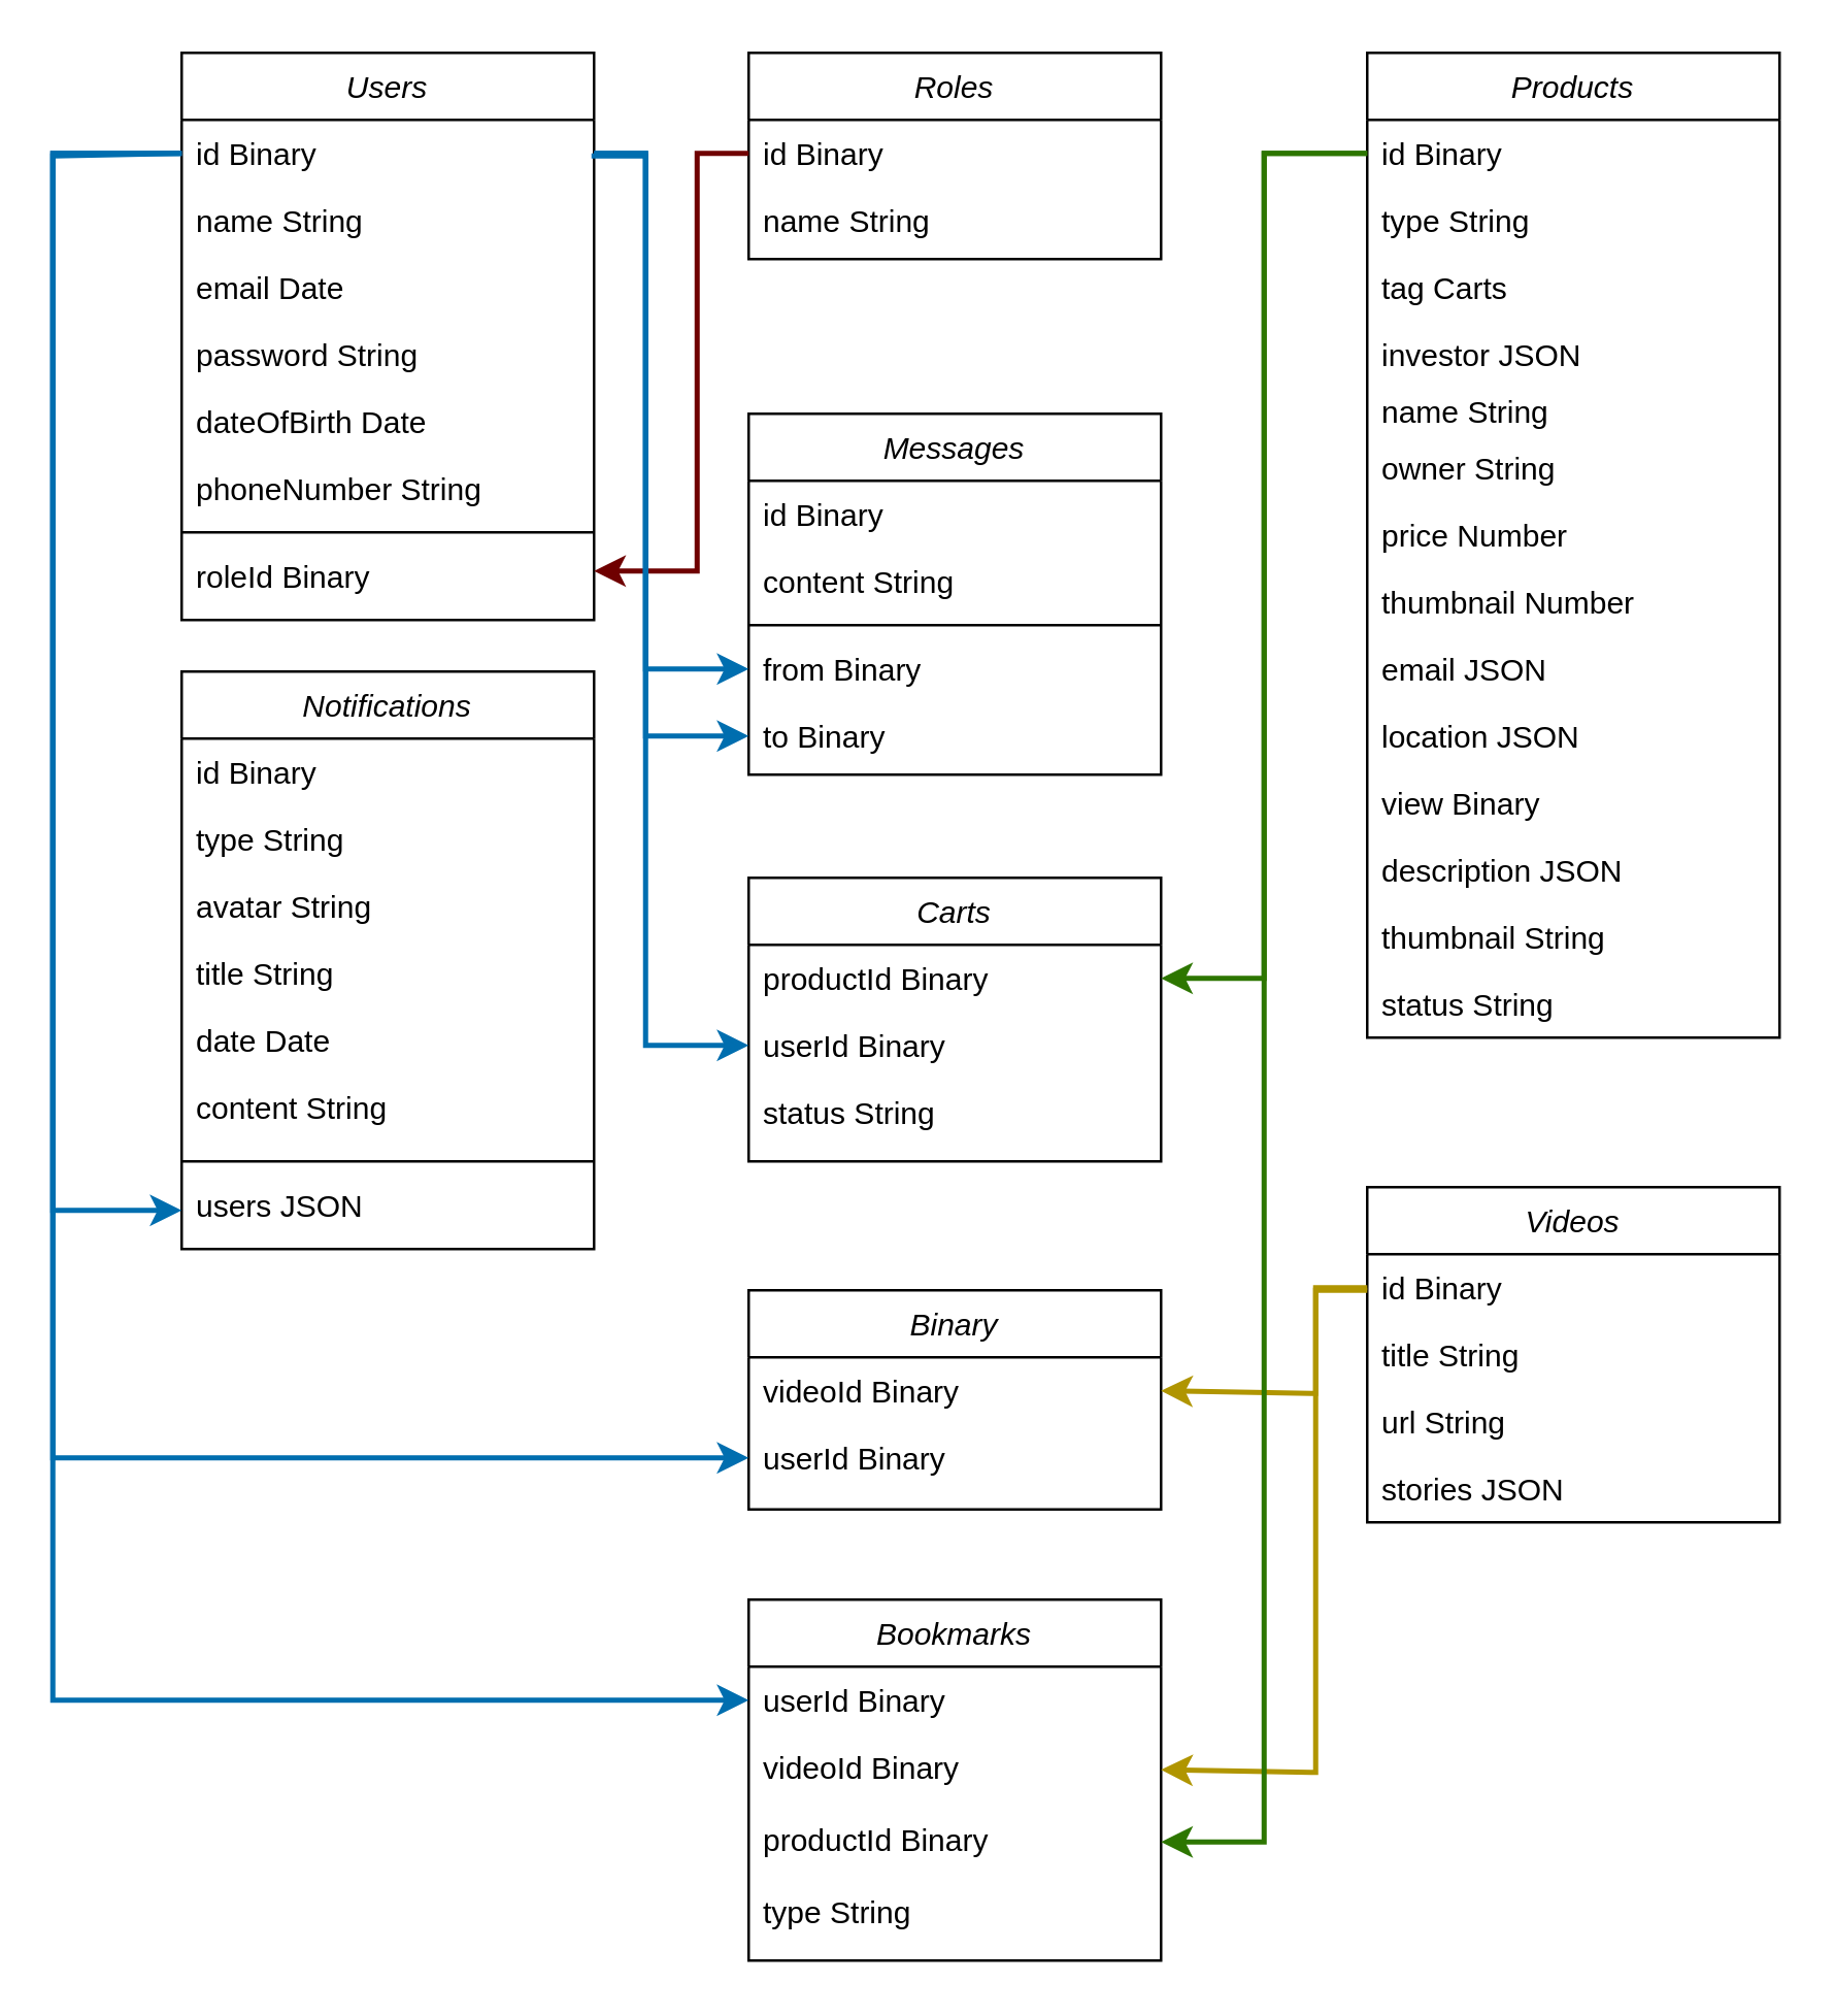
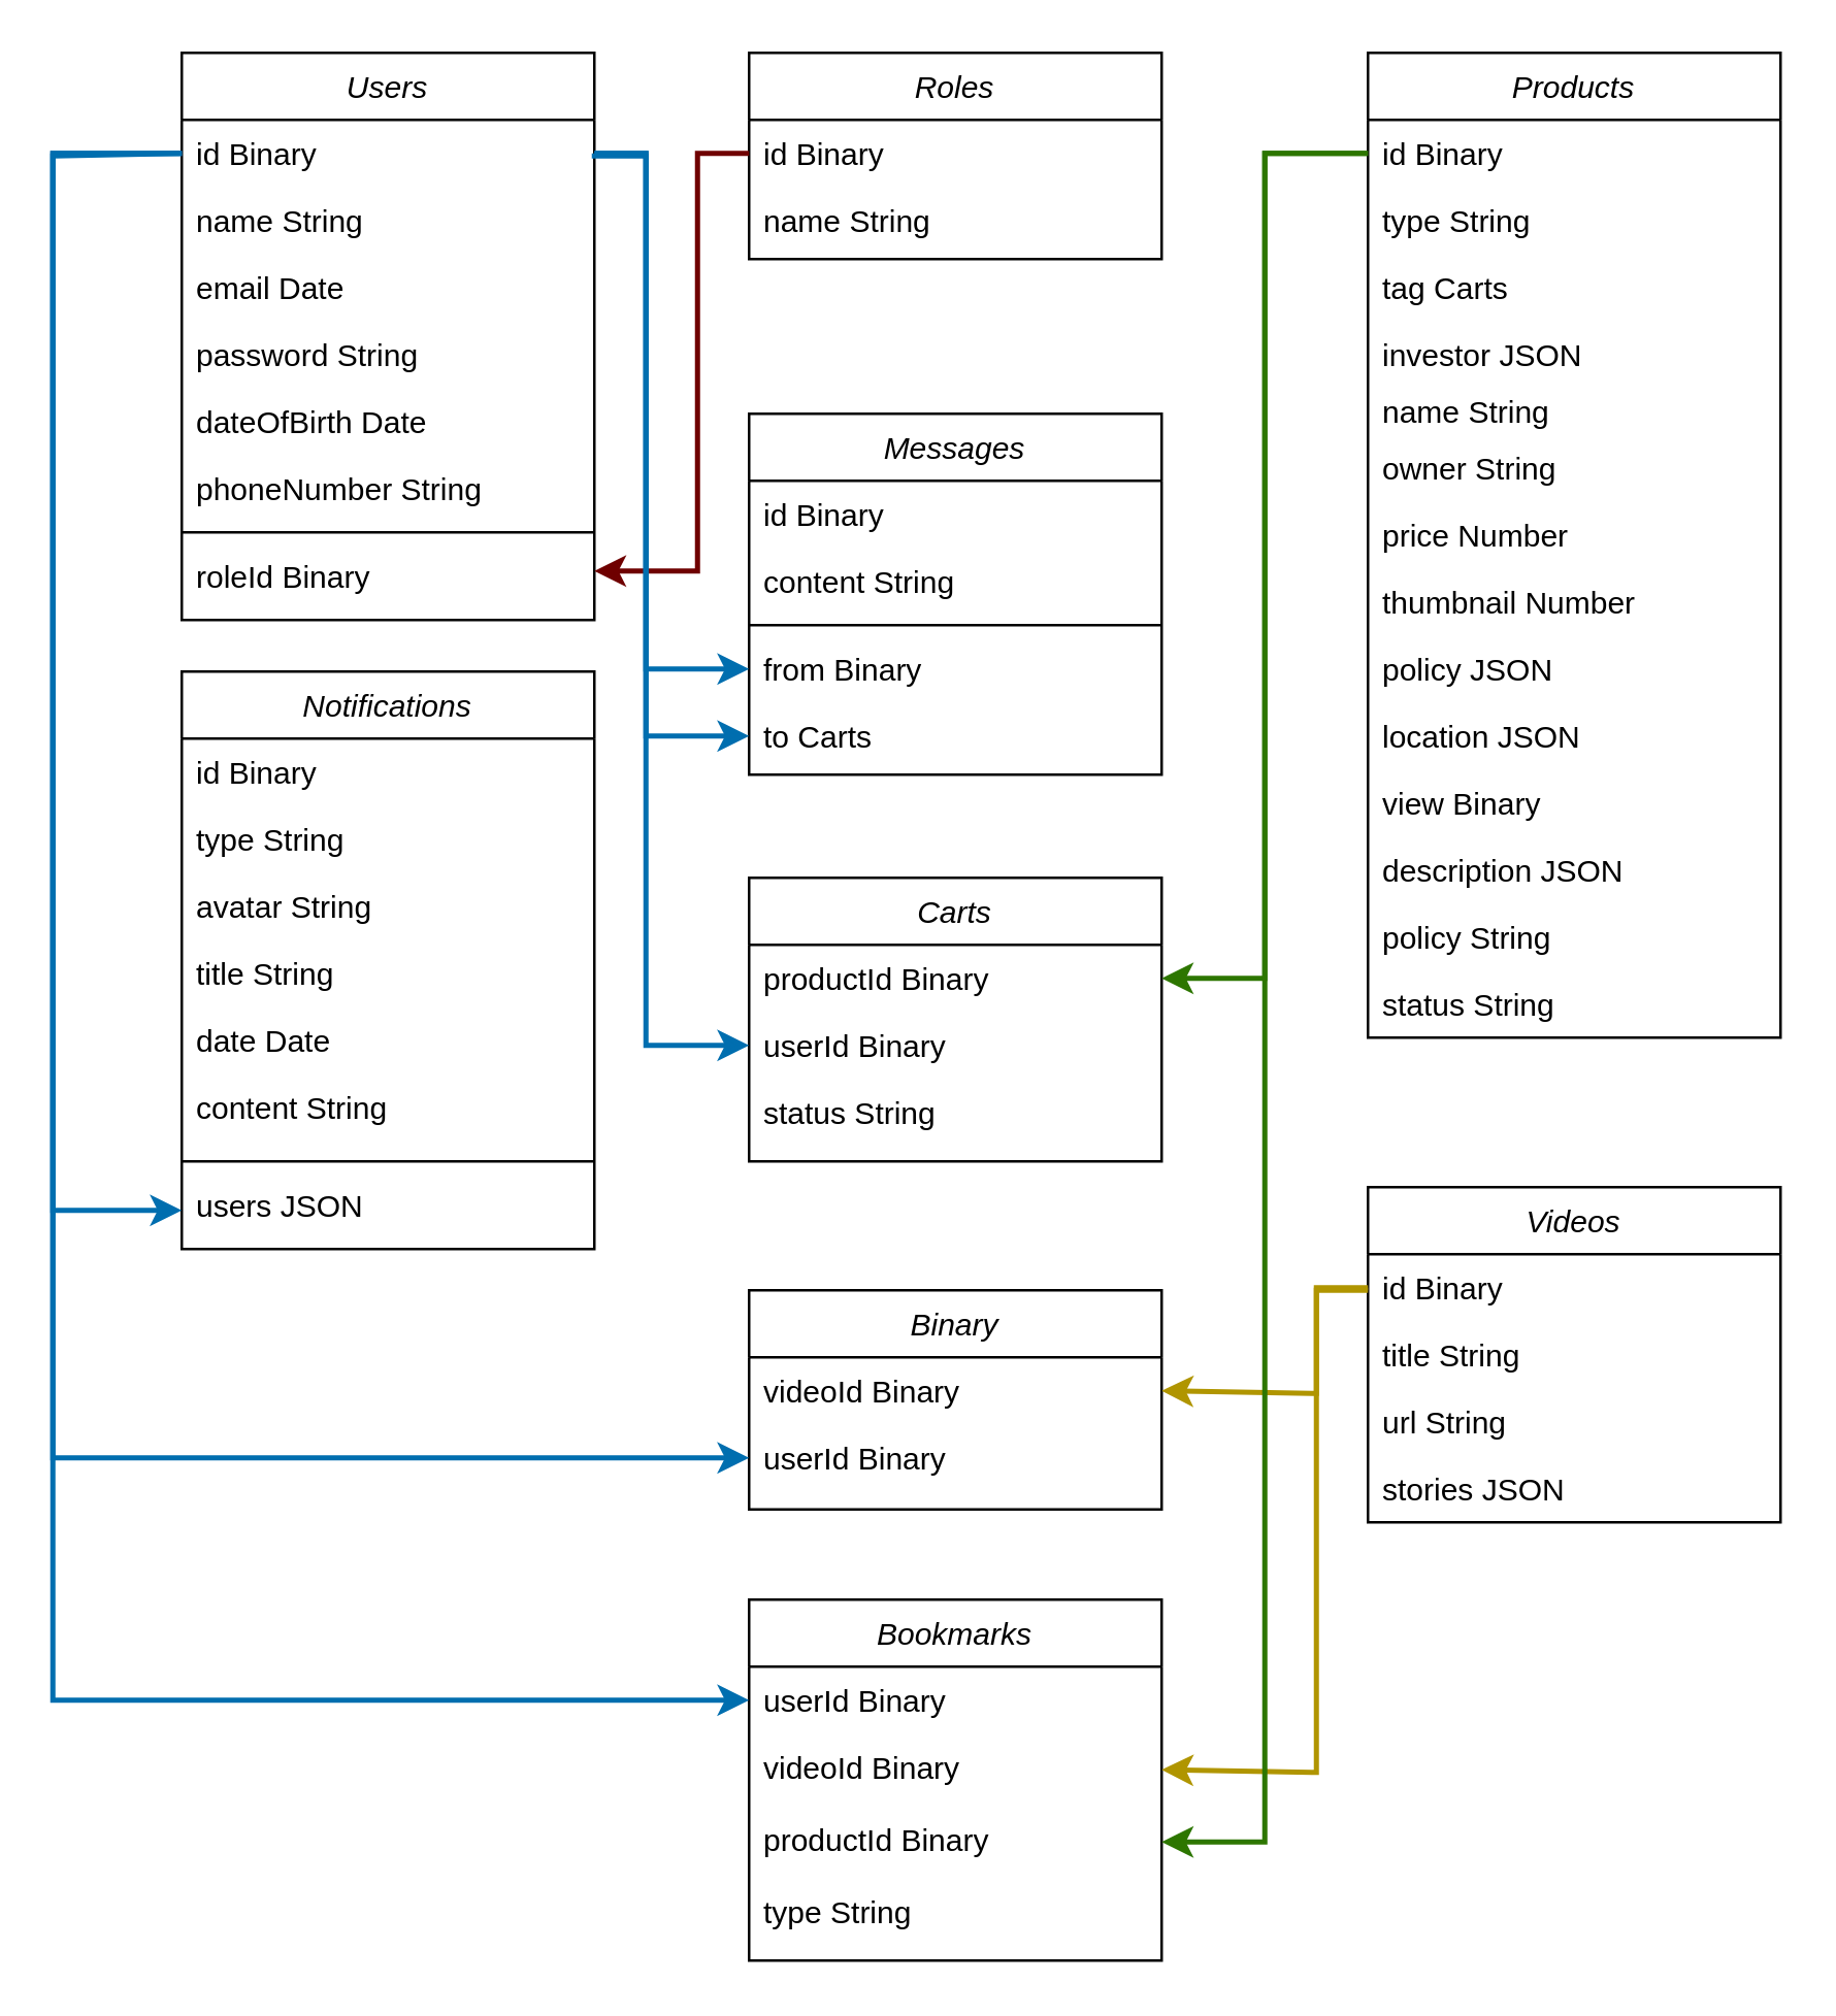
- <mxCell id="24" value="email JSON" style="text;align=left;verticalAlign=top;spacingLeft=4;spacingRight=4;overflow=hidden;rotatable=0;points=[[0,0.5],[1,0.5]];portConstraint=eastwest;rounded=0;shadow=0;html=0;" vertex="1" parent="15"><mxGeometry y="226" width="160" height="26" as="geometry" /></mxCell>
+ <mxCell id="24" value="policy JSON" style="text;align=left;verticalAlign=top;spacingLeft=4;spacingRight=4;overflow=hidden;rotatable=0;points=[[0,0.5],[1,0.5]];portConstraint=eastwest;rounded=0;shadow=0;html=0;" vertex="1" parent="15"><mxGeometry y="226" width="160" height="26" as="geometry" /></mxCell>
- <mxCell id="52" value="to Binary" style="text;align=left;verticalAlign=top;spacingLeft=4;spacingRight=4;overflow=hidden;rotatable=0;points=[[0,0.5],[1,0.5]];portConstraint=eastwest;rounded=0;shadow=0;html=0;" parent="47" vertex="1"><mxGeometry y="112" width="160" height="26" as="geometry" /></mxCell>
+ <mxCell id="52" value="to Carts" style="text;align=left;verticalAlign=top;spacingLeft=4;spacingRight=4;overflow=hidden;rotatable=0;points=[[0,0.5],[1,0.5]];portConstraint=eastwest;rounded=0;shadow=0;html=0;" parent="47" vertex="1"><mxGeometry y="112" width="160" height="26" as="geometry" /></mxCell>
- <mxCell id="28" value="thumbnail String" style="text;align=left;verticalAlign=top;spacingLeft=4;spacingRight=4;overflow=hidden;rotatable=0;points=[[0,0.5],[1,0.5]];portConstraint=eastwest;" vertex="1" parent="15"><mxGeometry y="330" width="160" height="26" as="geometry" /></mxCell>
+ <mxCell id="28" value="policy String" style="text;align=left;verticalAlign=top;spacingLeft=4;spacingRight=4;overflow=hidden;rotatable=0;points=[[0,0.5],[1,0.5]];portConstraint=eastwest;" vertex="1" parent="15"><mxGeometry y="330" width="160" height="26" as="geometry" /></mxCell>
